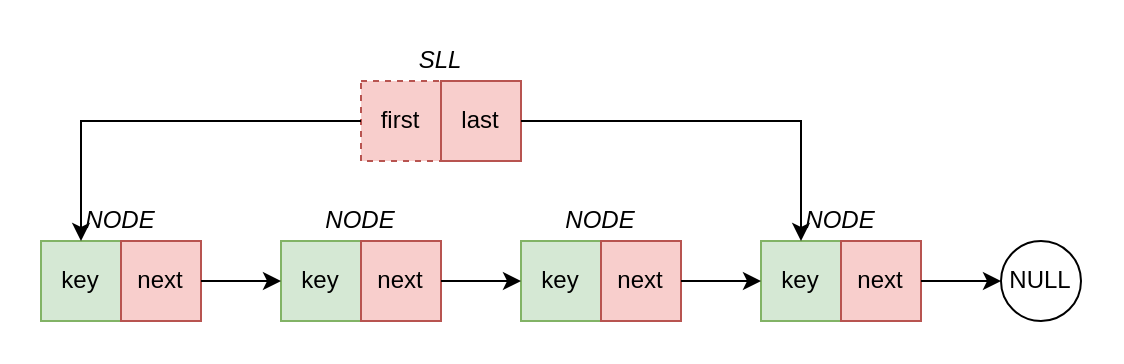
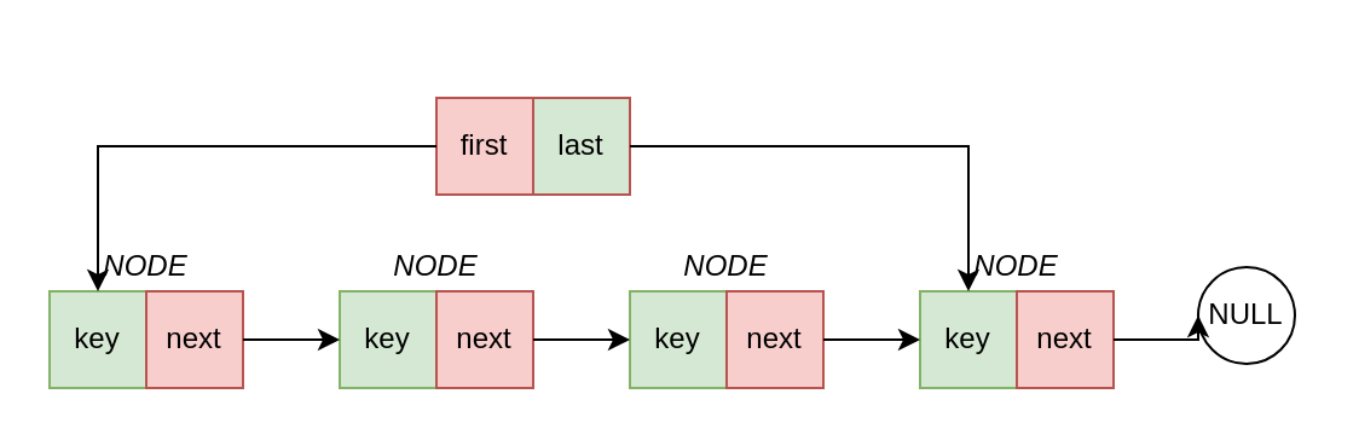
- <mxCell id="24" value="&lt;i&gt;SLL&lt;/i&gt;" style="text;html=1;strokeColor=none;fillColor=none;align=center;verticalAlign=middle;whiteSpace=wrap;rounded=0;" parent="1" vertex="1"><mxGeometry x="190" y="20" width="60" height="20" as="geometry" /></mxCell>
- <mxCell id="16" value="first" style="whiteSpace=wrap;html=1;aspect=fixed;fillColor=#f8cecc;strokeColor=#b85450;dashed=1;" parent="15" vertex="1"><mxGeometry width="40" height="40" as="geometry" /></mxCell>
+ <mxCell id="16" value="first" style="whiteSpace=wrap;html=1;aspect=fixed;fillColor=#f8cecc;strokeColor=#b85450;" parent="15" vertex="1"><mxGeometry width="40" height="40" as="geometry" /></mxCell>
- <mxCell id="17" value="last" style="whiteSpace=wrap;html=1;aspect=fixed;fillColor=#f8cecc;strokeColor=#b85450;" parent="15" vertex="1"><mxGeometry x="40" width="40" height="40" as="geometry" /></mxCell>
+ <mxCell id="17" value="last" style="whiteSpace=wrap;html=1;aspect=fixed;fillColor=#d5e8d4;strokeColor=#b85450;" parent="15" vertex="1"><mxGeometry x="40" width="40" height="40" as="geometry" /></mxCell>
- <mxCell id="14" value="NULL" style="ellipse;whiteSpace=wrap;html=1;aspect=fixed;" parent="1" vertex="1"><mxGeometry x="500" y="120" width="40" height="40" as="geometry" /></mxCell>
+ <mxCell id="14" value="NULL" style="ellipse;whiteSpace=wrap;html=1;aspect=fixed;" parent="1" vertex="1"><mxGeometry x="495" y="110" width="40" height="40" as="geometry" /></mxCell>
